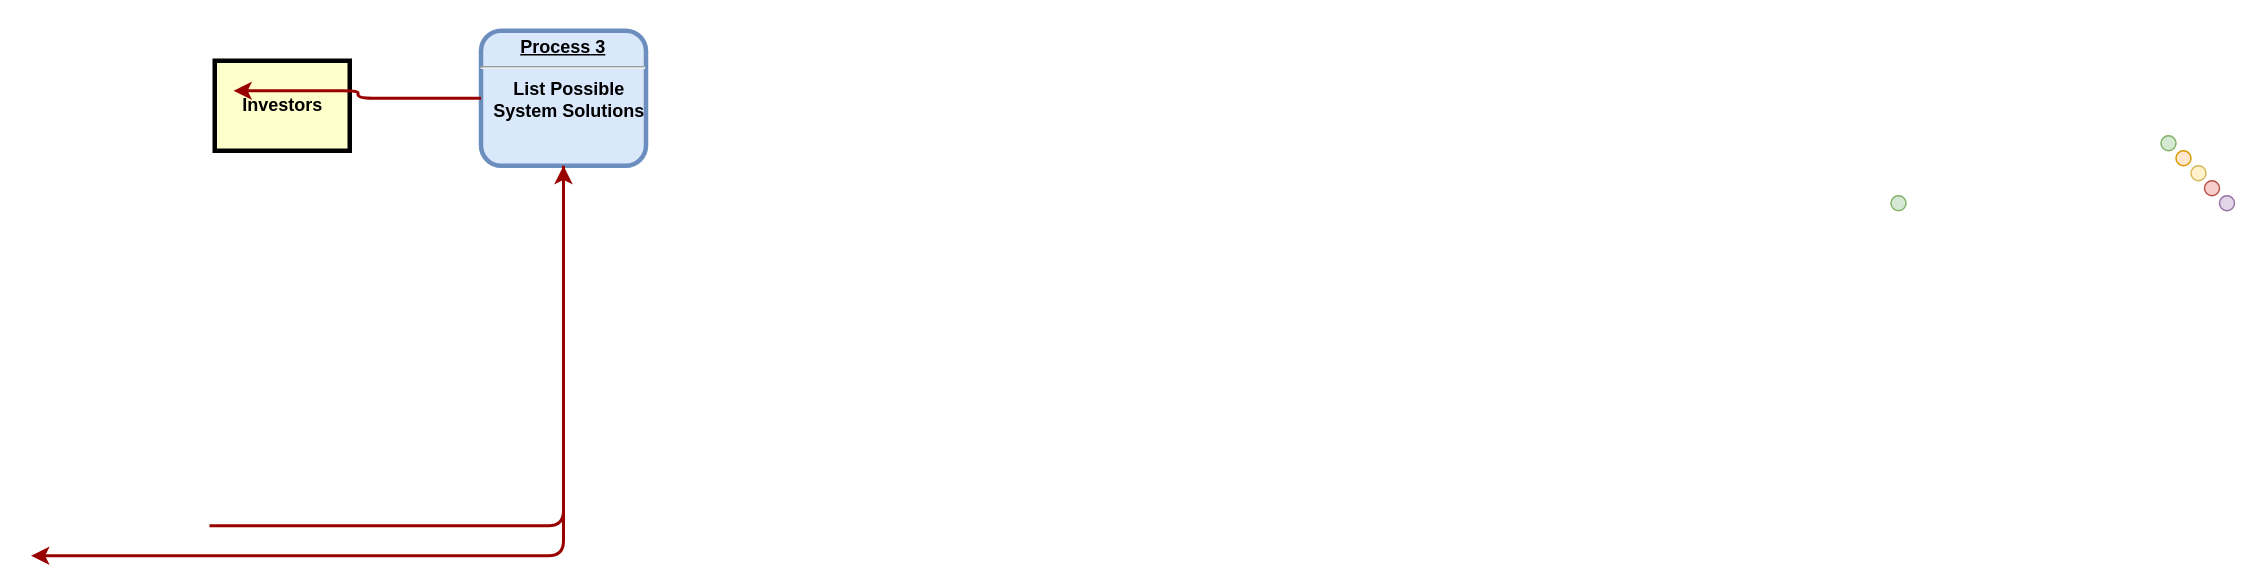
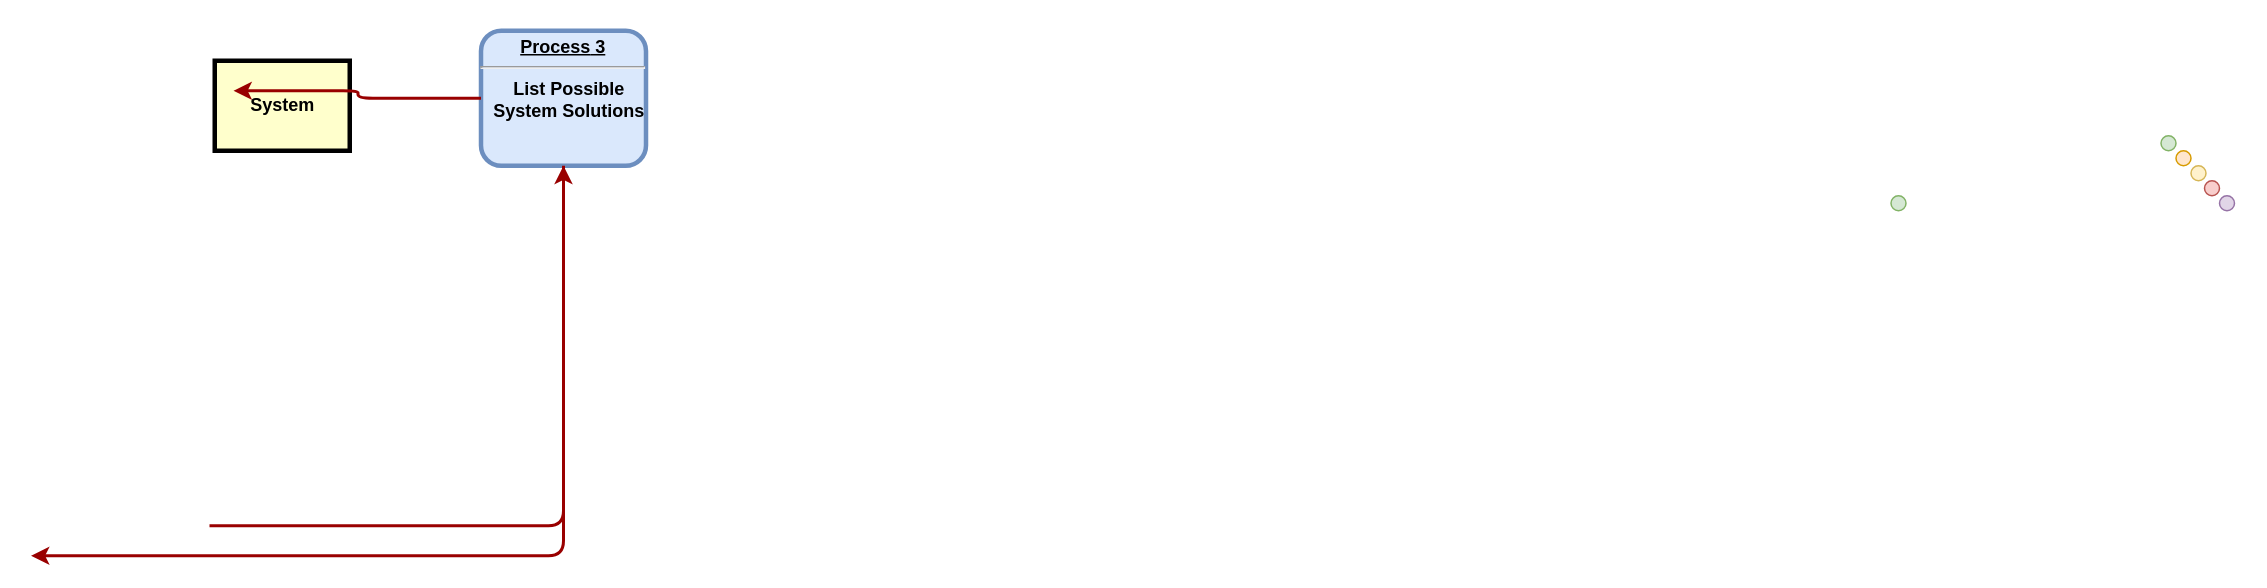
- <mxCell id="2" value="Investors" style="whiteSpace=wrap;align=center;verticalAlign=middle;fontStyle=1;strokeWidth=3;fillColor=#FFFFCC" parent="1" vertex="1"><mxGeometry x="142.5" y="40" width="90" height="60" as="geometry" /></mxCell>
+ <mxCell id="2" value="System" style="whiteSpace=wrap;align=center;verticalAlign=middle;fontStyle=1;strokeWidth=3;fillColor=#FFFFCC" parent="1" vertex="1"><mxGeometry x="142.5" y="40" width="90" height="60" as="geometry" /></mxCell>
